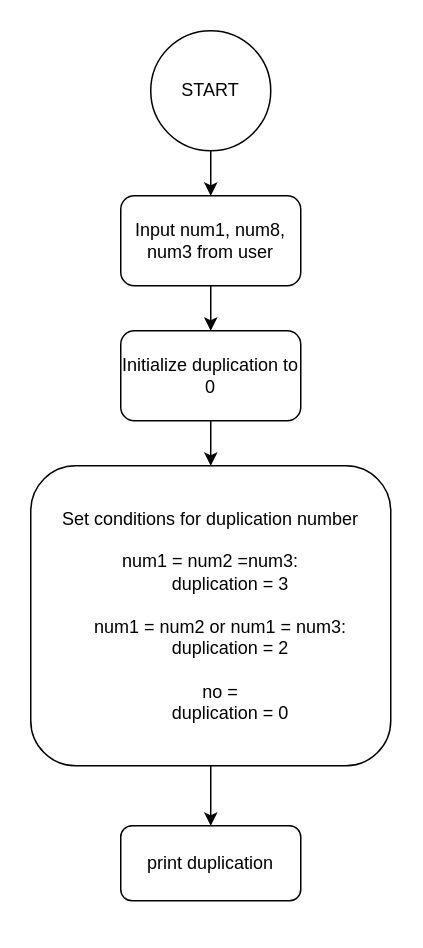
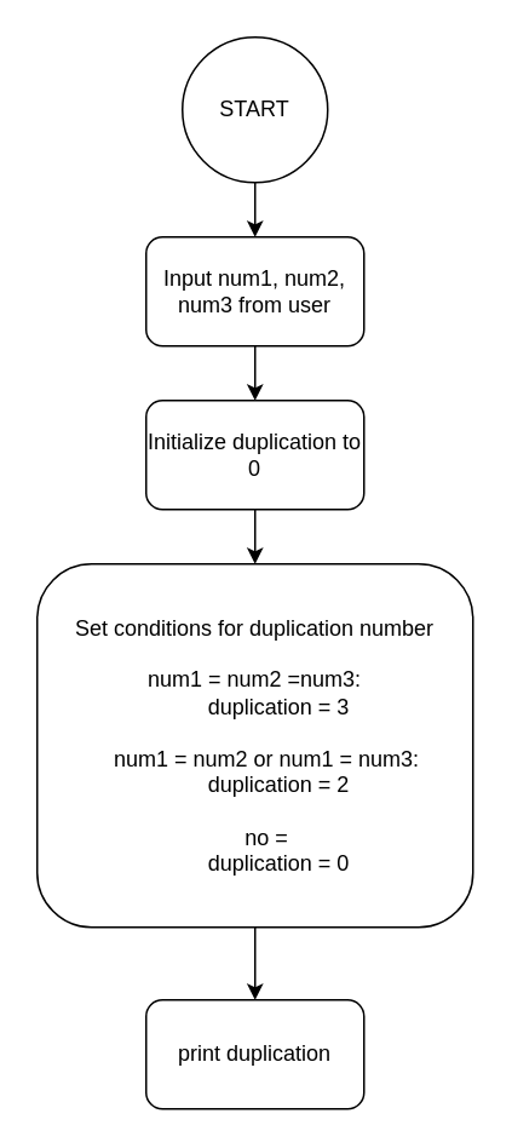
- <mxCell id="5" value="Input num1, num8, num3 from user" style="rounded=1;whiteSpace=wrap;html=1;" vertex="1" parent="1"><mxGeometry x="80" y="130" width="120" height="60" as="geometry" /></mxCell>
+ <mxCell id="5" value="Input num1, num2, num3 from user" style="rounded=1;whiteSpace=wrap;html=1;" vertex="1" parent="1"><mxGeometry x="80" y="130" width="120" height="60" as="geometry" /></mxCell>
- <mxCell id="10" value="print duplication" style="rounded=1;whiteSpace=wrap;html=1;" vertex="1" parent="1"><mxGeometry x="80" y="550" width="120" height="50" as="geometry" /></mxCell>
+ <mxCell id="10" value="print duplication" style="rounded=1;whiteSpace=wrap;html=1;" vertex="1" parent="1"><mxGeometry x="80" y="550" width="120" height="60" as="geometry" /></mxCell>
